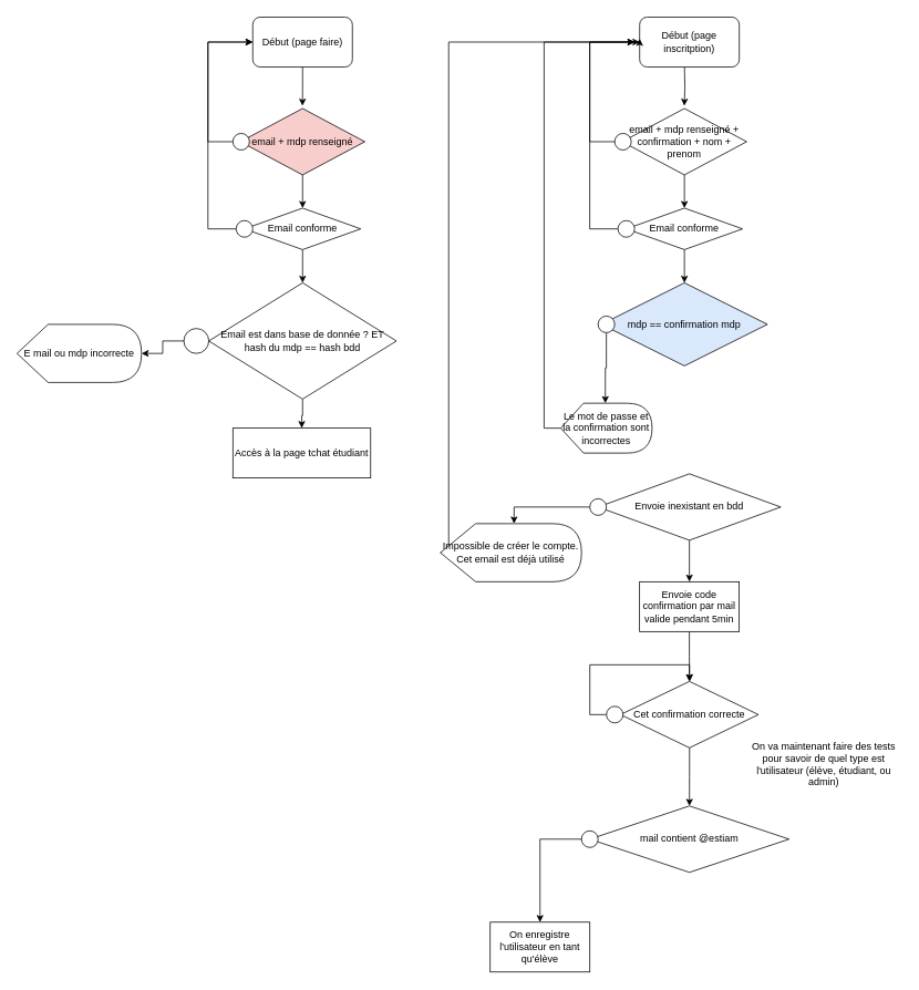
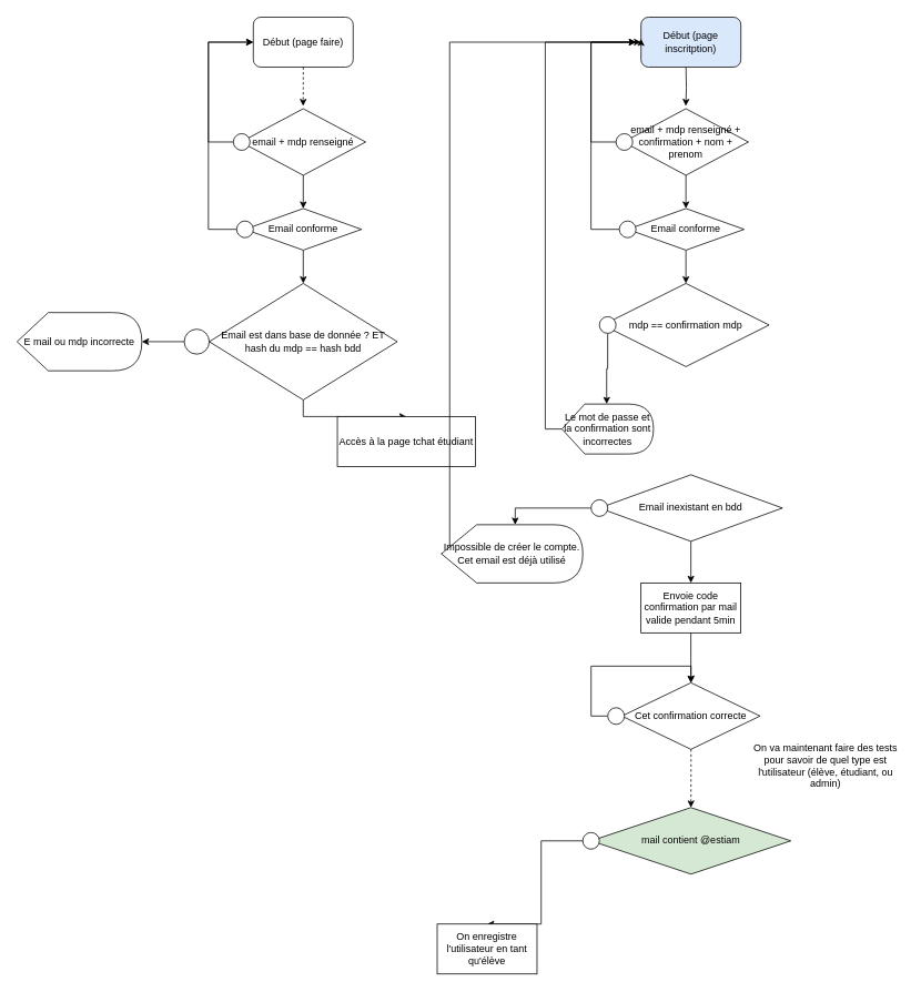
- <mxCell id="18" value="Début (page inscritption)" style="rounded=1;whiteSpace=wrap;html=1;" vertex="1" parent="1"><mxGeometry x="770" y="20" width="120" height="60" as="geometry" /></mxCell>
+ <mxCell id="18" value="Début (page inscritption)" style="rounded=1;whiteSpace=wrap;html=1;fillColor=#dae8fc;" vertex="1" parent="1"><mxGeometry x="770" y="20" width="120" height="60" as="geometry" /></mxCell>
- <mxCell id="2" style="edgeStyle=orthogonalEdgeStyle;rounded=0;orthogonalLoop=1;jettySize=auto;html=1;entryX=0.499;entryY=-0.041;entryDx=0;entryDy=0;entryPerimeter=0;" edge="1" parent="1" source="3" target="5"><mxGeometry relative="1" as="geometry" /></mxCell>
+ <mxCell id="2" style="edgeStyle=orthogonalEdgeStyle;rounded=0;orthogonalLoop=1;jettySize=auto;html=1;entryX=0.499;entryY=-0.041;entryDx=0;entryDy=0;entryPerimeter=0;dashed=1;" edge="1" parent="1" source="3" target="5"><mxGeometry relative="1" as="geometry" /></mxCell>
- <mxCell id="5" value="email + mdp renseigné" style="rhombus;whiteSpace=wrap;html=1;fillColor=#f8cecc;" vertex="1" parent="1"><mxGeometry x="289" y="130" width="150" height="80" as="geometry" /></mxCell>
+ <mxCell id="5" value="email + mdp renseigné" style="rhombus;whiteSpace=wrap;html=1;" vertex="1" parent="1"><mxGeometry x="289" y="130" width="150" height="80" as="geometry" /></mxCell>
- <mxCell id="28" value="mdp == confirmation mdp" style="rhombus;whiteSpace=wrap;html=1;fillColor=#dae8fc;" vertex="1" parent="1"><mxGeometry x="723.94" y="340" width="200" height="100" as="geometry" /></mxCell>
+ <mxCell id="28" value="mdp == confirmation mdp" style="rhombus;whiteSpace=wrap;html=1;" vertex="1" parent="1"><mxGeometry x="723.94" y="340" width="200" height="100" as="geometry" /></mxCell>
- <mxCell id="16" value="E mail ou mdp incorrecte" style="shape=display;whiteSpace=wrap;html=1;" vertex="1" parent="1"><mxGeometry x="20" y="390" width="150" height="70" as="geometry" /></mxCell>
+ <mxCell id="16" value="E mail ou mdp incorrecte" style="shape=display;whiteSpace=wrap;html=1;" vertex="1" parent="1"><mxGeometry x="20" y="375" width="150" height="70" as="geometry" /></mxCell>
- <mxCell id="17" value="Accès à la page tchat étudiant" style="rounded=0;whiteSpace=wrap;html=1;" vertex="1" parent="1"><mxGeometry x="280" y="515" width="166" height="60" as="geometry" /></mxCell>
+ <mxCell id="17" value="Accès à la page tchat étudiant" style="rounded=0;whiteSpace=wrap;html=1;" vertex="1" parent="1"><mxGeometry x="405" y="500" width="166" height="60" as="geometry" /></mxCell>
- <mxCell id="34" value="Envoie inexistant en bdd" style="rhombus;whiteSpace=wrap;html=1;" vertex="1" parent="1"><mxGeometry x="719.94" y="570" width="220" height="80" as="geometry" /></mxCell>
+ <mxCell id="34" value="Email inexistant en bdd" style="rhombus;whiteSpace=wrap;html=1;" vertex="1" parent="1"><mxGeometry x="719.94" y="570" width="220" height="80" as="geometry" /></mxCell>
- <mxCell id="41" value="" style="edgeStyle=orthogonalEdgeStyle;rounded=0;orthogonalLoop=1;jettySize=auto;html=1;" edge="1" parent="1" source="42" target="46"><mxGeometry relative="1" as="geometry" /></mxCell>
+ <mxCell id="41" value="" style="edgeStyle=orthogonalEdgeStyle;rounded=0;orthogonalLoop=1;jettySize=auto;html=1;dashed=1;" edge="1" parent="1" source="42" target="46"><mxGeometry relative="1" as="geometry" /></mxCell>
- <mxCell id="46" value="mail contient @estiam" style="rhombus;whiteSpace=wrap;html=1;" vertex="1" parent="1"><mxGeometry x="710" y="970" width="240" height="80" as="geometry" /></mxCell>
+ <mxCell id="46" value="mail contient @estiam" style="rhombus;whiteSpace=wrap;html=1;fillColor=#d5e8d4;" vertex="1" parent="1"><mxGeometry x="710" y="970" width="240" height="80" as="geometry" /></mxCell>
- <mxCell id="49" value="On enregistre l'utilisateur en tant qu'élève" style="rounded=0;whiteSpace=wrap;html=1;" vertex="1" parent="1"><mxGeometry x="590" y="1110" width="120" height="60" as="geometry" /></mxCell>
+ <mxCell id="49" value="On enregistre l'utilisateur en tant qu'élève" style="rounded=0;whiteSpace=wrap;html=1;" vertex="1" parent="1"><mxGeometry x="525" y="1110" width="120" height="60" as="geometry" /></mxCell>
